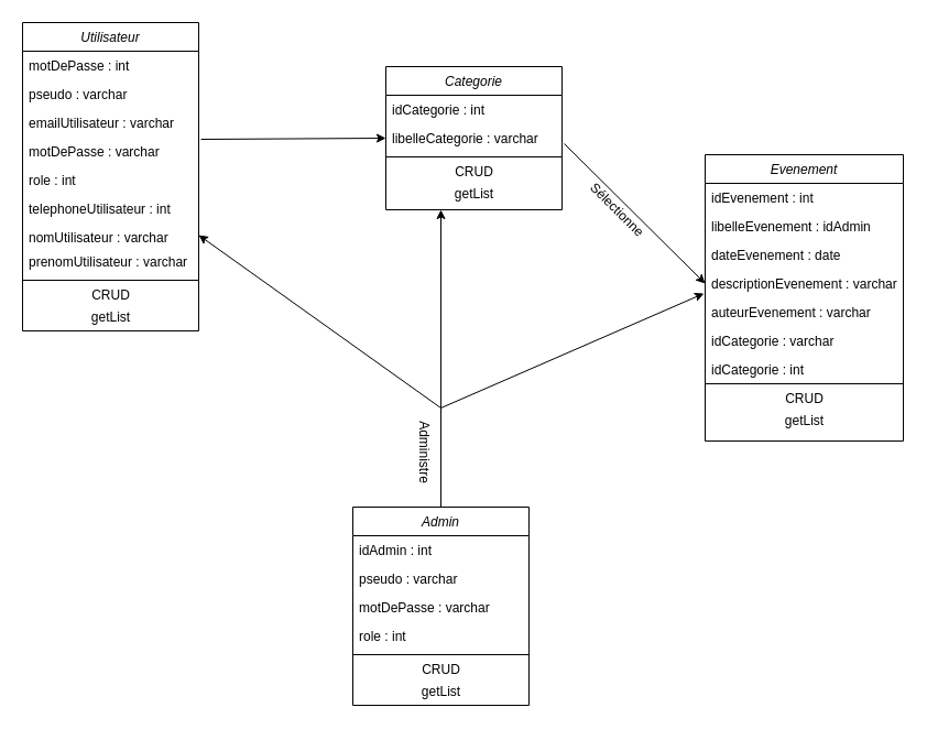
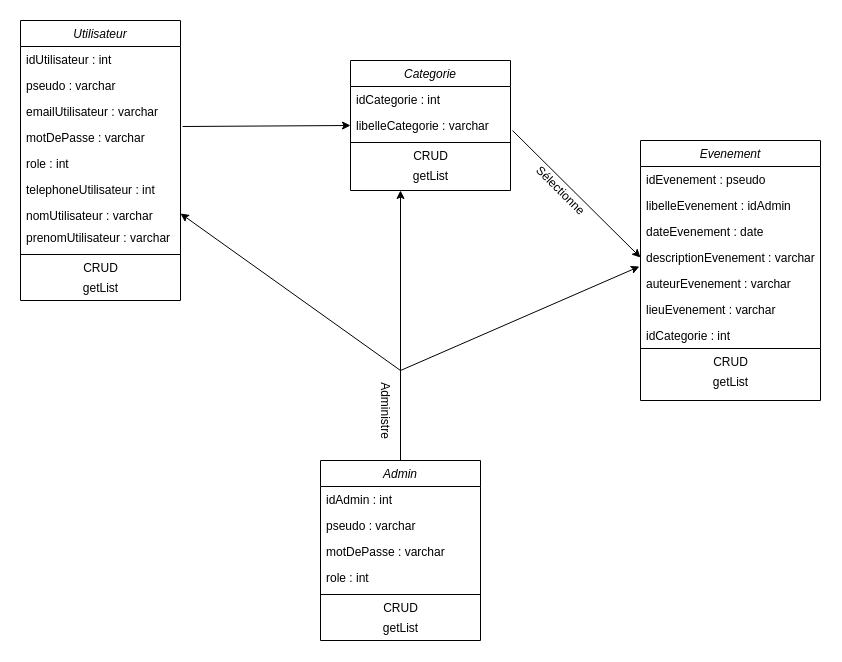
- <mxCell id="3" value="motDePasse : int" style="text;align=left;verticalAlign=top;spacingLeft=4;spacingRight=4;overflow=hidden;rotatable=0;points=[[0,0.5],[1,0.5]];portConstraint=eastwest;" parent="2" vertex="1"><mxGeometry y="26" width="160" height="26" as="geometry" /></mxCell>
+ <mxCell id="3" value="idUtilisateur : int" style="text;align=left;verticalAlign=top;spacingLeft=4;spacingRight=4;overflow=hidden;rotatable=0;points=[[0,0.5],[1,0.5]];portConstraint=eastwest;" parent="2" vertex="1"><mxGeometry y="26" width="160" height="26" as="geometry" /></mxCell>
- <mxCell id="21" value="idEvenement : int" style="text;align=left;verticalAlign=top;spacingLeft=4;spacingRight=4;overflow=hidden;rotatable=0;points=[[0,0.5],[1,0.5]];portConstraint=eastwest;" parent="20" vertex="1"><mxGeometry y="26" width="180" height="26" as="geometry" /></mxCell>
+ <mxCell id="21" value="idEvenement : pseudo" style="text;align=left;verticalAlign=top;spacingLeft=4;spacingRight=4;overflow=hidden;rotatable=0;points=[[0,0.5],[1,0.5]];portConstraint=eastwest;" parent="20" vertex="1"><mxGeometry y="26" width="180" height="26" as="geometry" /></mxCell>
- <mxCell id="26" value="idCategorie : varchar" style="text;align=left;verticalAlign=top;spacingLeft=4;spacingRight=4;overflow=hidden;rotatable=0;points=[[0,0.5],[1,0.5]];portConstraint=eastwest;" parent="20" vertex="1"><mxGeometry y="156" width="180" height="26" as="geometry" /></mxCell>
+ <mxCell id="26" value="lieuEvenement : varchar" style="text;align=left;verticalAlign=top;spacingLeft=4;spacingRight=4;overflow=hidden;rotatable=0;points=[[0,0.5],[1,0.5]];portConstraint=eastwest;" parent="20" vertex="1"><mxGeometry y="156" width="180" height="26" as="geometry" /></mxCell>
